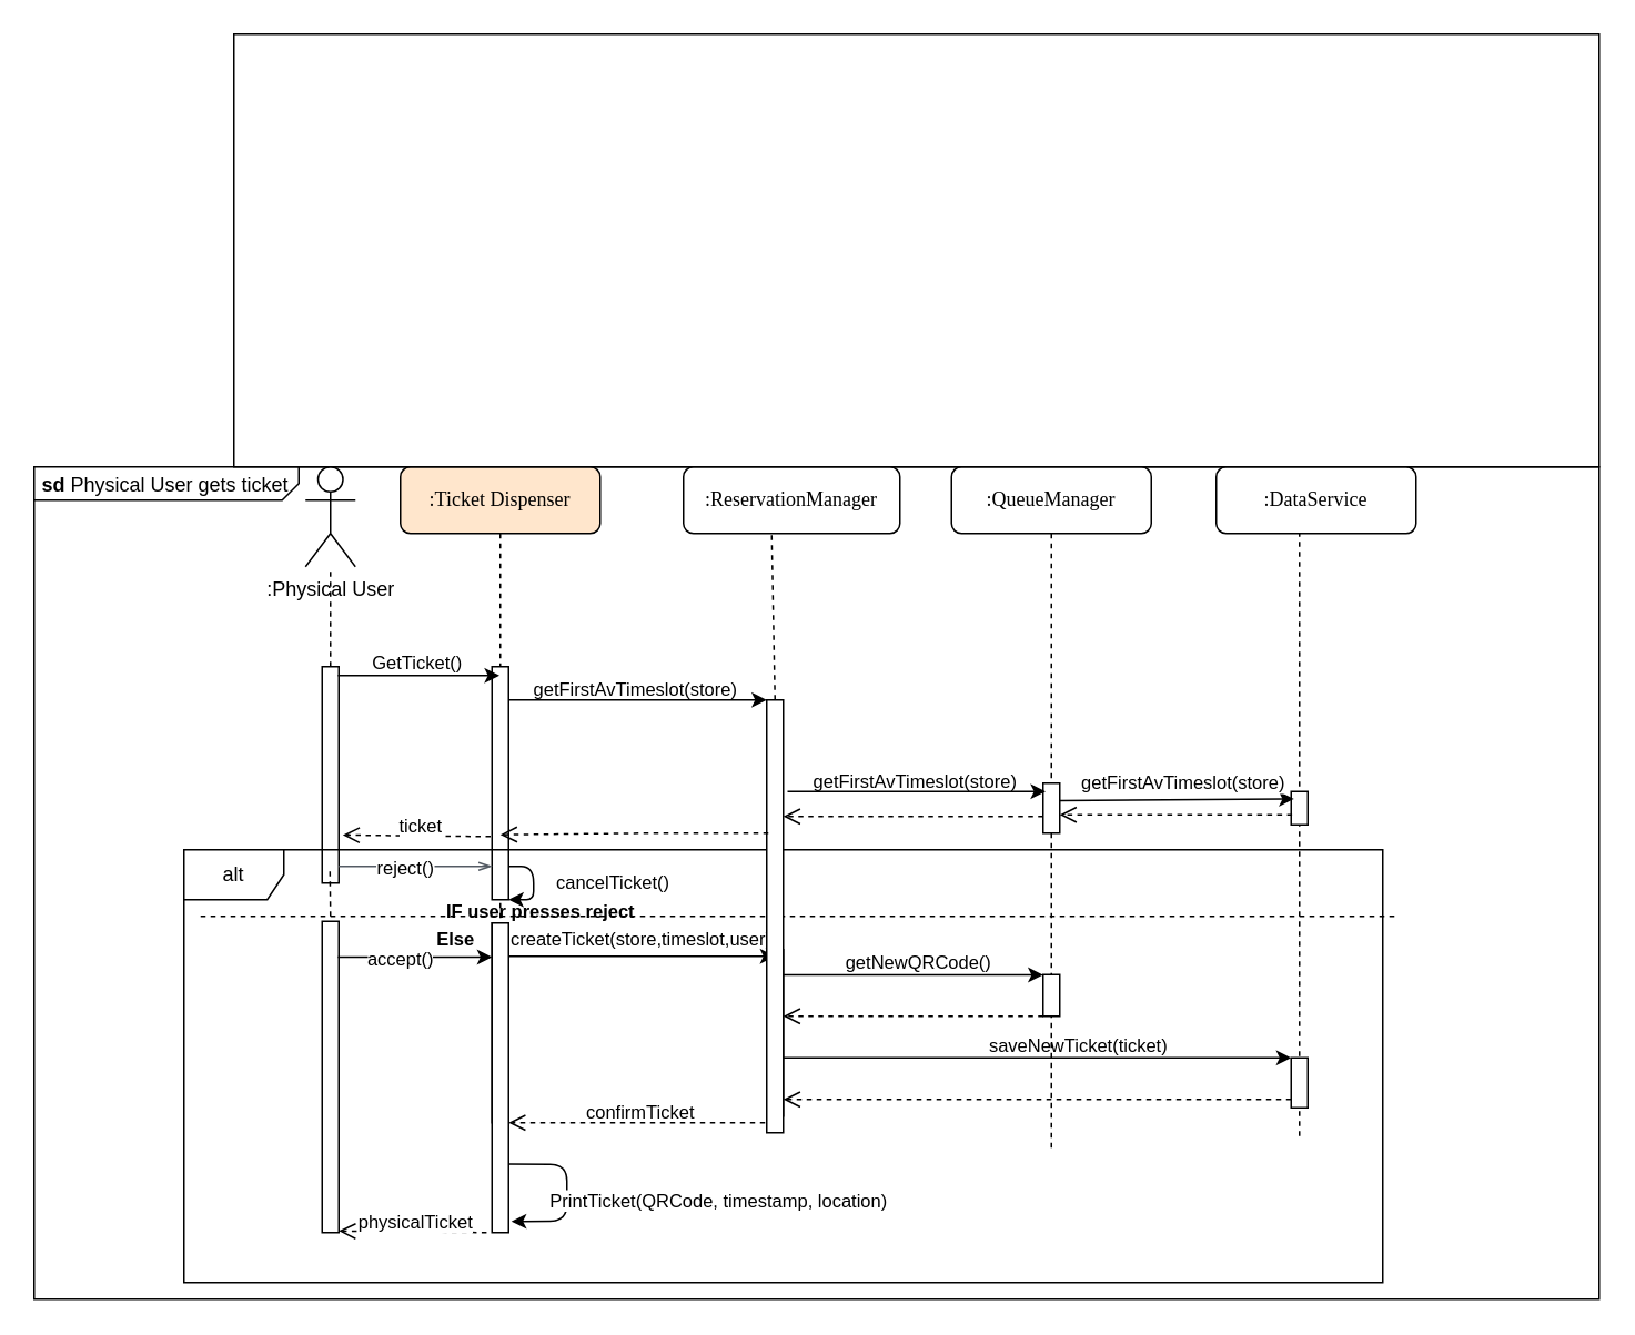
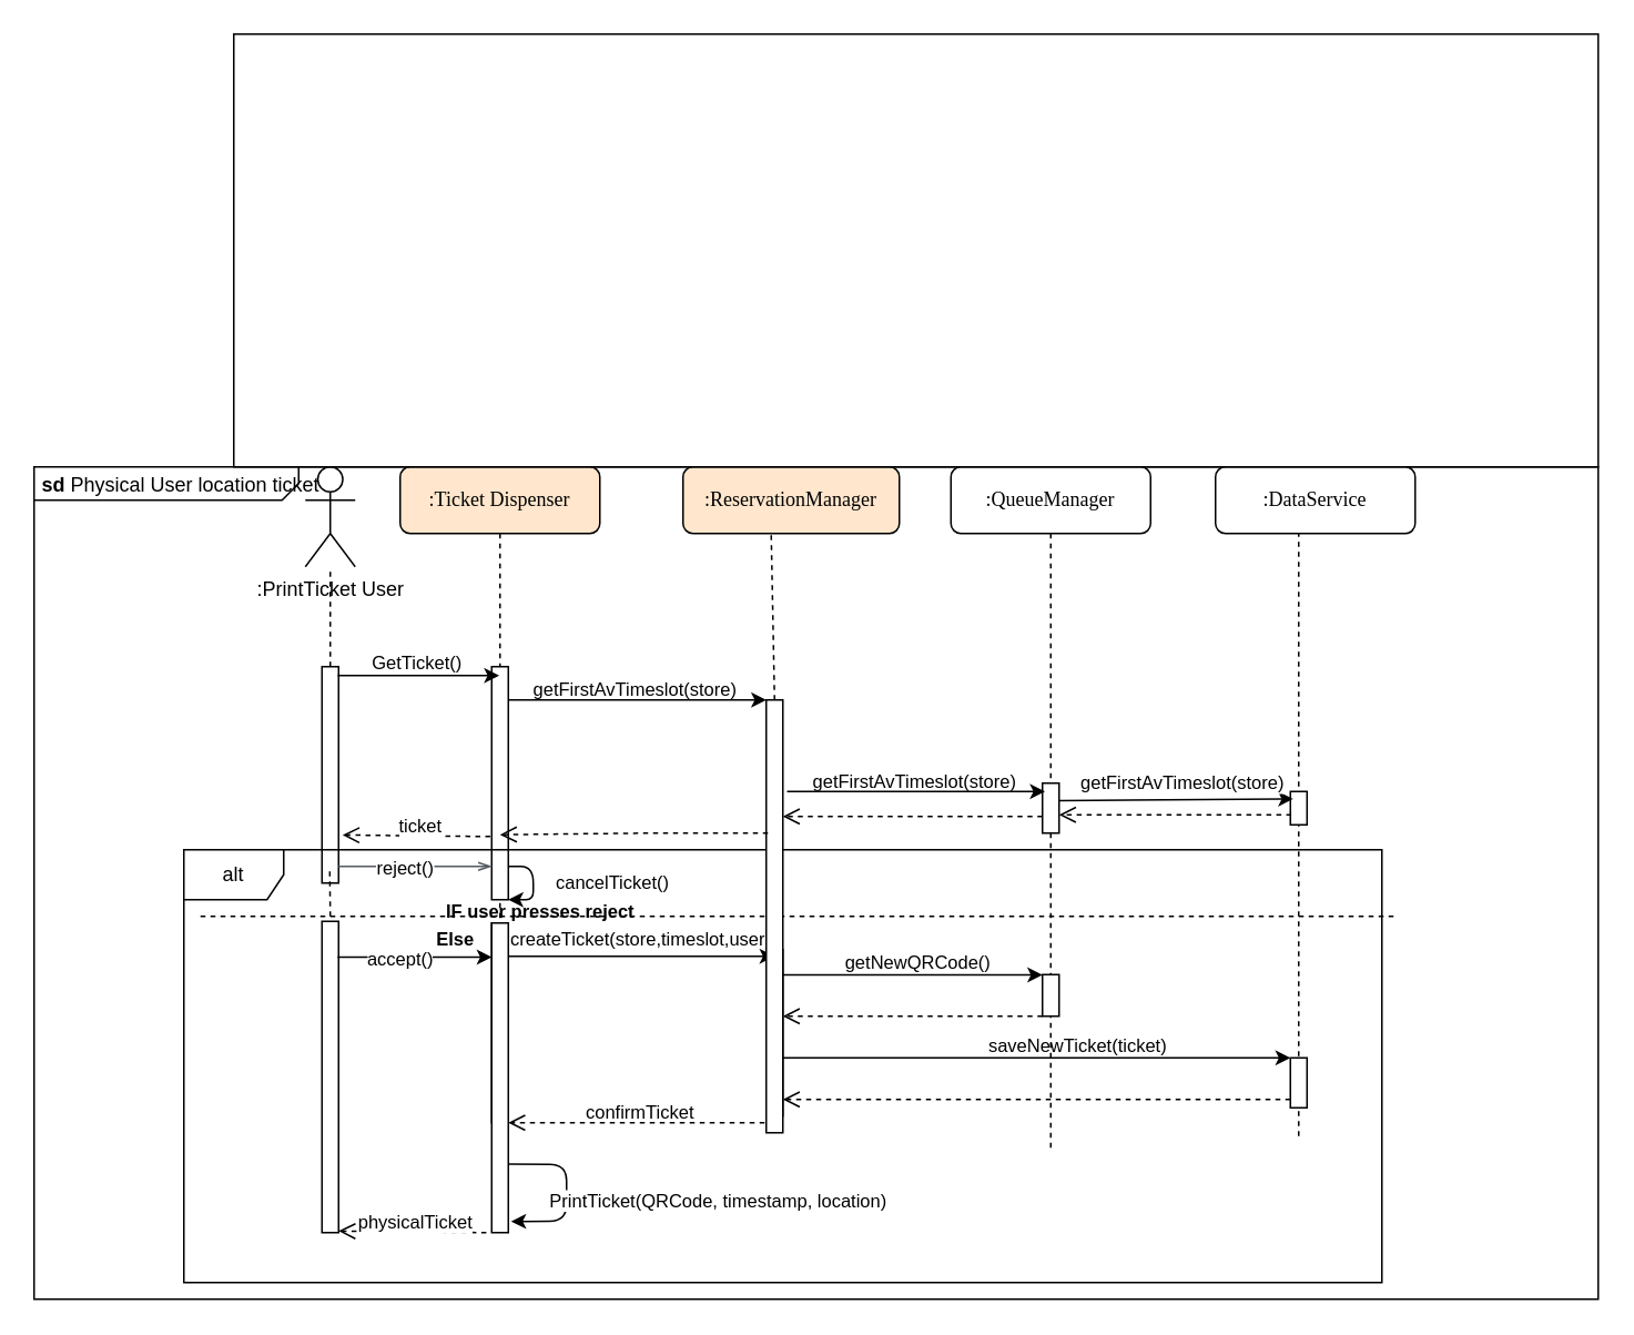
- <mxCell id="2" value="&lt;p style=&quot;margin: 0px ; margin-top: 4px ; margin-left: 5px ; text-align: left&quot;&gt;&lt;b&gt;sd&lt;/b&gt;  Physical User gets ticket&lt;/p&gt;" style="html=1;shape=mxgraph.sysml.package;overflow=fill;labelX=159.17;align=left;spacingLeft=5;verticalAlign=top;spacingTop=-3;" vertex="1" parent="1"><mxGeometry x="20" y="280" width="940" height="500" as="geometry" /></mxCell>
+ <mxCell id="2" value="&lt;p style=&quot;margin: 0px ; margin-top: 4px ; margin-left: 5px ; text-align: left&quot;&gt;&lt;b&gt;sd&lt;/b&gt;  Physical User location ticket&lt;/p&gt;" style="html=1;shape=mxgraph.sysml.package;overflow=fill;labelX=159.17;align=left;spacingLeft=5;verticalAlign=top;spacingTop=-3;" vertex="1" parent="1"><mxGeometry x="20" y="280" width="940" height="500" as="geometry" /></mxCell>
- <mxCell id="37" value="&lt;span style=&quot;font-family: &amp;#34;verdana&amp;#34;&quot;&gt;:ReservationManager&lt;/span&gt;" style="rounded=1;whiteSpace=wrap;html=1;" vertex="1" parent="1"><mxGeometry x="410" y="280" width="130" height="40" as="geometry" /></mxCell>
+ <mxCell id="37" value="&lt;span style=&quot;font-family: &amp;#34;verdana&amp;#34;&quot;&gt;:ReservationManager&lt;/span&gt;" style="rounded=1;whiteSpace=wrap;html=1;fillColor=#ffe6cc;" vertex="1" parent="1"><mxGeometry x="410" y="280" width="130" height="40" as="geometry" /></mxCell>
- <mxCell id="40" value=":Physical User" style="shape=umlActor;verticalLabelPosition=bottom;verticalAlign=top;html=1;outlineConnect=0;" vertex="1" parent="1"><mxGeometry x="183" y="280" width="30" height="60" as="geometry" /></mxCell>
+ <mxCell id="40" value=":PrintTicket User" style="shape=umlActor;verticalLabelPosition=bottom;verticalAlign=top;html=1;outlineConnect=0;" vertex="1" parent="1"><mxGeometry x="183" y="280" width="30" height="60" as="geometry" /></mxCell>
